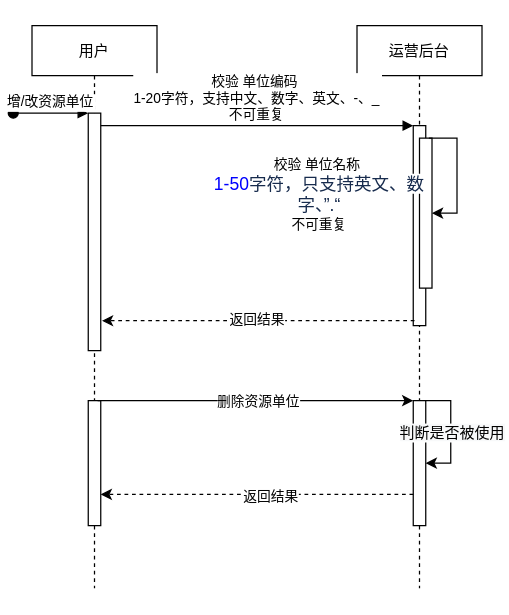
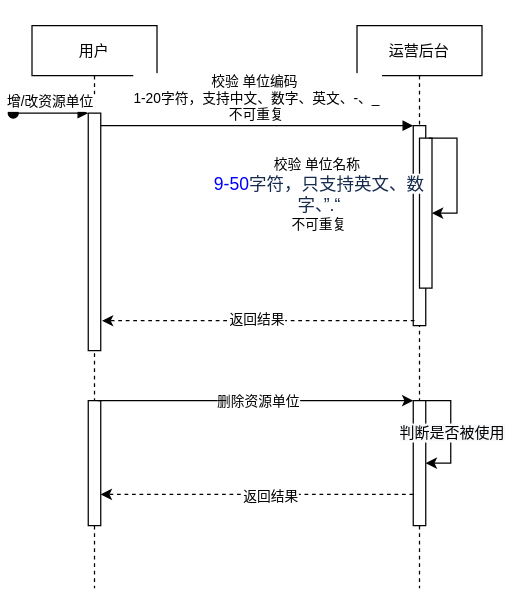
- <mxCell id="14" value="&lt;span style=&quot;font-size: 11px ; background-color: rgb(255 , 255 , 255)&quot;&gt;校验 单位名称&amp;nbsp;&lt;br&gt;&lt;/span&gt;&lt;span style=&quot;background-color: rgb(255 , 255 , 255) ; font-size: 14px ; text-align: left ; color: rgb(0 , 0 , 255)&quot;&gt;1-50&lt;/span&gt;&lt;span style=&quot;background-color: rgb(255 , 255 , 255) ; color: rgb(23 , 43 , 77) ; font-size: 14px ; text-align: left&quot;&gt;字符，只支持英文、数字、”.“&lt;/span&gt;&lt;span style=&quot;font-size: 11px ; background-color: rgb(255 , 255 , 255)&quot;&gt;&lt;br&gt;&lt;/span&gt;&lt;span style=&quot;font-size: 11px ; background-color: rgb(255 , 255 , 255)&quot;&gt;不可重复&lt;/span&gt;" style="text;html=1;strokeColor=none;fillColor=none;align=center;verticalAlign=middle;whiteSpace=wrap;rounded=0;" vertex="1" parent="1"><mxGeometry x="160" y="140" width="180" height="30" as="geometry" /></mxCell>
+ <mxCell id="14" value="&lt;span style=&quot;font-size: 11px ; background-color: rgb(255 , 255 , 255)&quot;&gt;校验 单位名称&amp;nbsp;&lt;br&gt;&lt;/span&gt;&lt;span style=&quot;background-color: rgb(255 , 255 , 255) ; font-size: 14px ; text-align: left ; color: rgb(0 , 0 , 255)&quot;&gt;9-50&lt;/span&gt;&lt;span style=&quot;background-color: rgb(255 , 255 , 255) ; color: rgb(23 , 43 , 77) ; font-size: 14px ; text-align: left&quot;&gt;字符，只支持英文、数字、”.“&lt;/span&gt;&lt;span style=&quot;font-size: 11px ; background-color: rgb(255 , 255 , 255)&quot;&gt;&lt;br&gt;&lt;/span&gt;&lt;span style=&quot;font-size: 11px ; background-color: rgb(255 , 255 , 255)&quot;&gt;不可重复&lt;/span&gt;" style="text;html=1;strokeColor=none;fillColor=none;align=center;verticalAlign=middle;whiteSpace=wrap;rounded=0;" vertex="1" parent="1"><mxGeometry x="160" y="140" width="180" height="30" as="geometry" /></mxCell>
